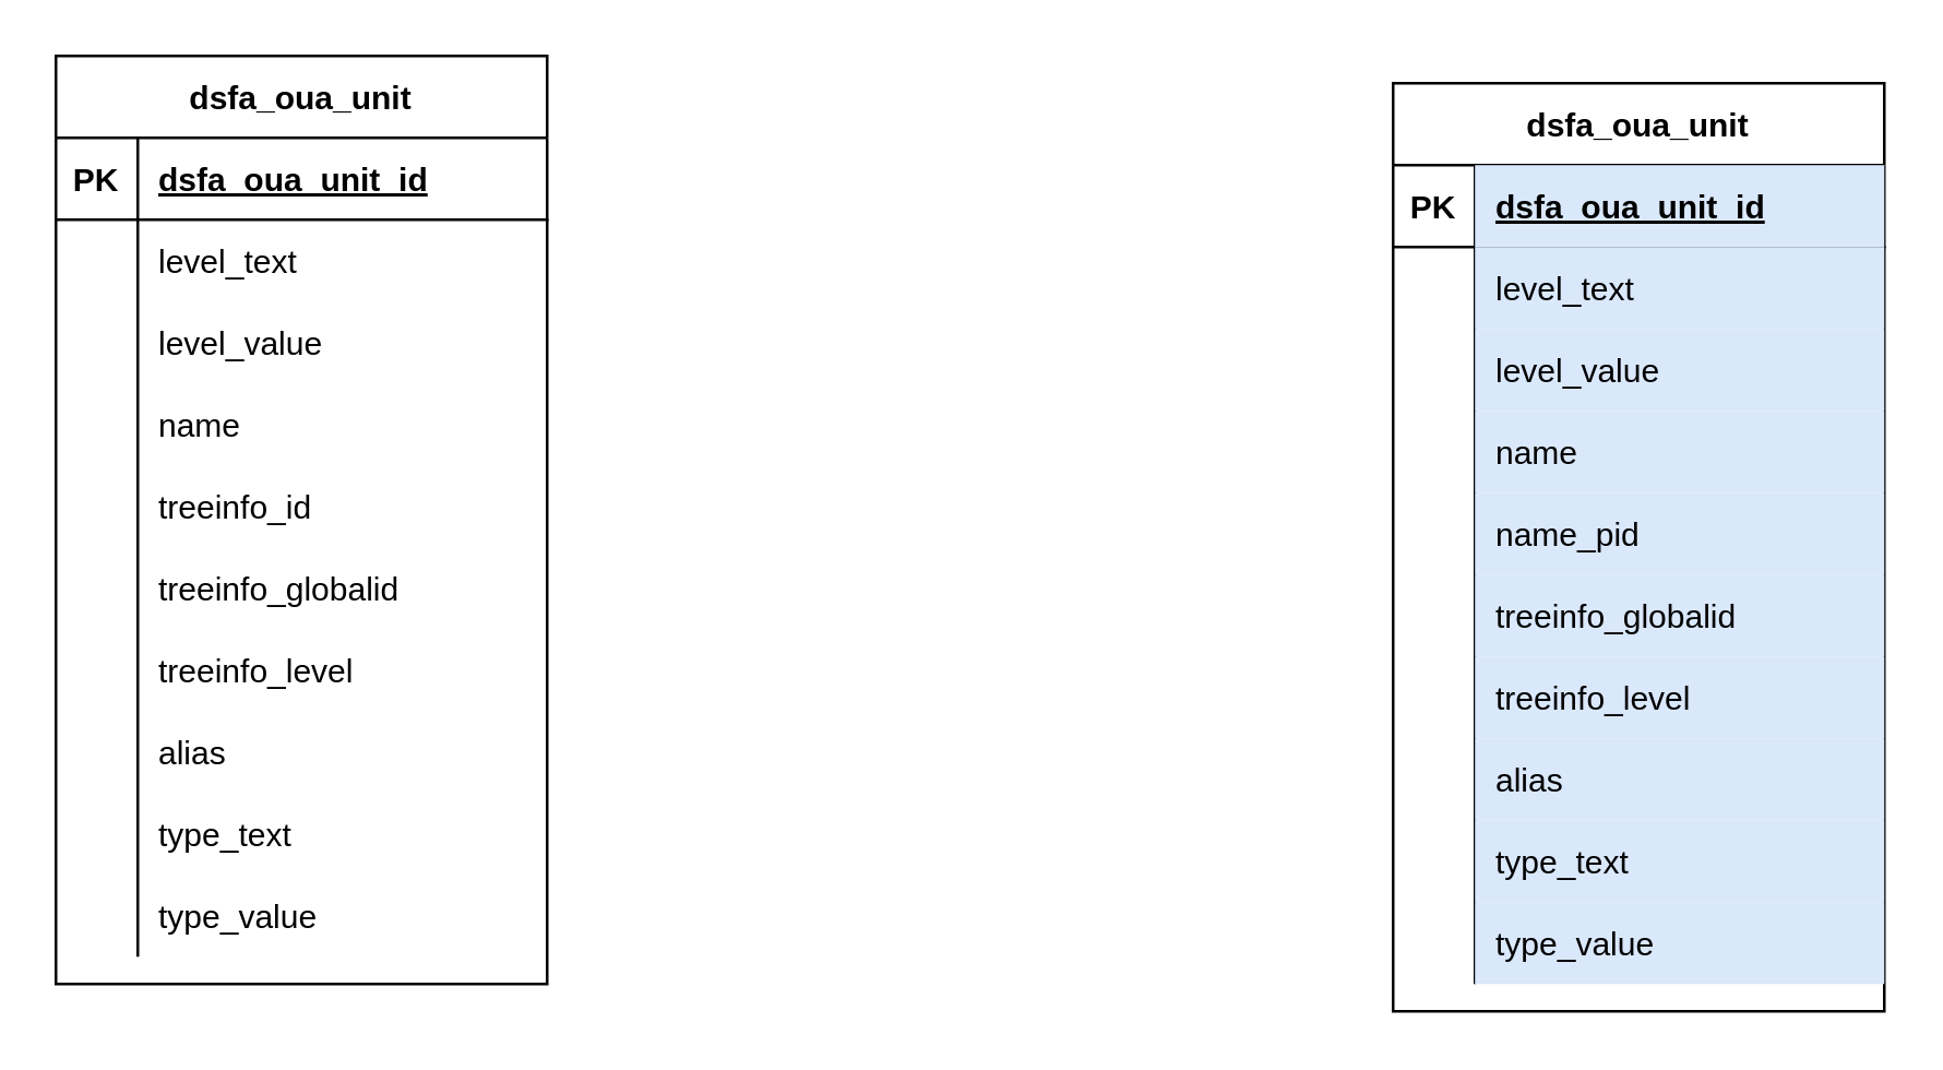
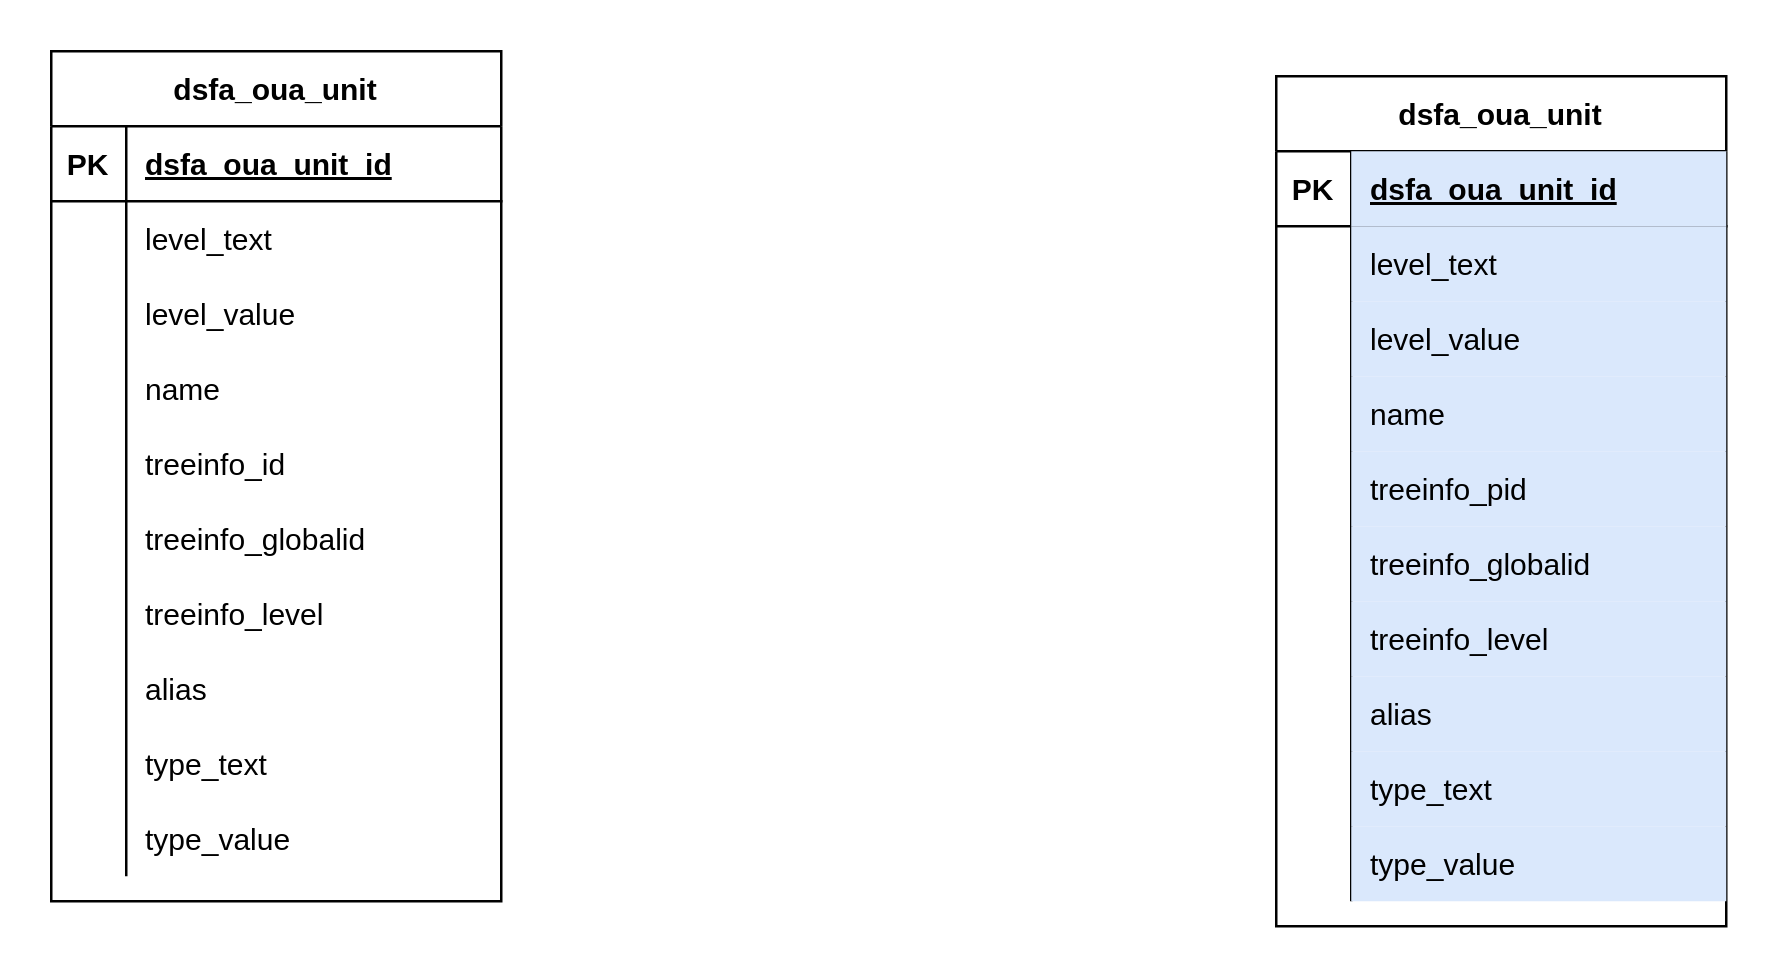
- <mxCell id="48" value="name_pid" style="shape=partialRectangle;connectable=0;fillColor=#dae8fc;top=0;left=0;bottom=0;right=0;align=left;spacingLeft=6;overflow=hidden;strokeColor=#6c8ebf;" vertex="1" parent="46"><mxGeometry x="30" width="150" height="30" as="geometry" /></mxCell>
+ <mxCell id="48" value="treeinfo_pid" style="shape=partialRectangle;connectable=0;fillColor=#dae8fc;top=0;left=0;bottom=0;right=0;align=left;spacingLeft=6;overflow=hidden;strokeColor=#6c8ebf;" vertex="1" parent="46"><mxGeometry x="30" width="150" height="30" as="geometry" /></mxCell>
